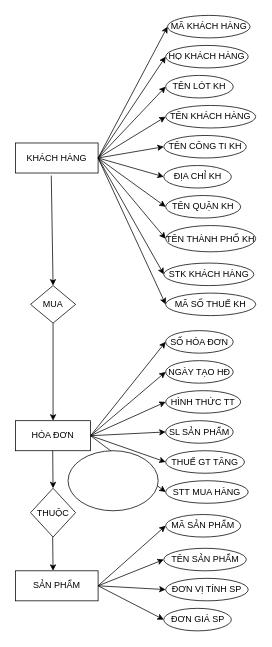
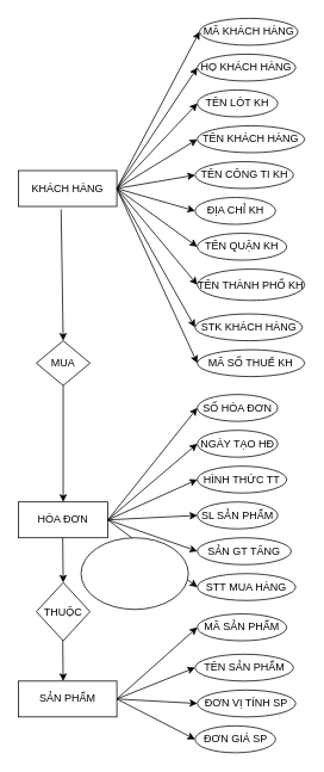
- <mxCell id="4" value="&lt;font style=&quot;vertical-align: inherit;&quot;&gt;&lt;font style=&quot;vertical-align: inherit;&quot;&gt;THUẾ GT TĂNG&lt;/font&gt;&lt;/font&gt;" style="ellipse;whiteSpace=wrap;html=1;" vertex="1" parent="1"><mxGeometry x="220" y="600" width="105" height="30" as="geometry" /></mxCell>
+ <mxCell id="4" value="&lt;font style=&quot;vertical-align: inherit;&quot;&gt;&lt;font style=&quot;vertical-align: inherit;&quot;&gt;SẢN GT TĂNG&lt;/font&gt;&lt;/font&gt;" style="ellipse;whiteSpace=wrap;html=1;" vertex="1" parent="1"><mxGeometry x="220" y="600" width="105" height="30" as="geometry" /></mxCell>
